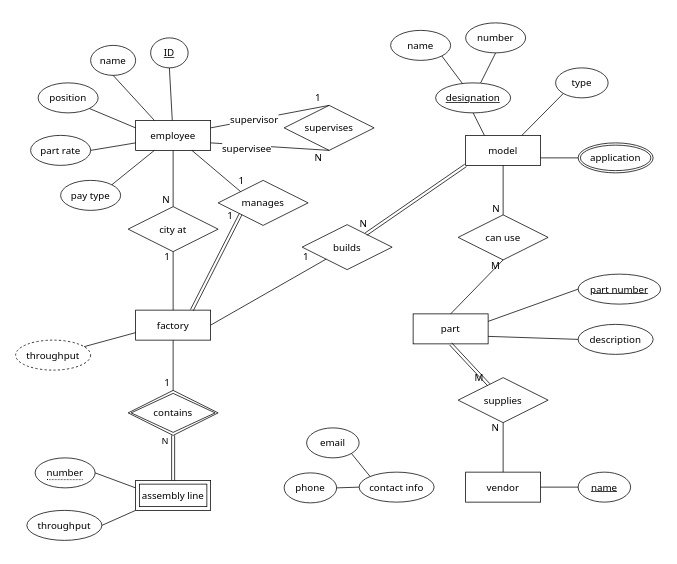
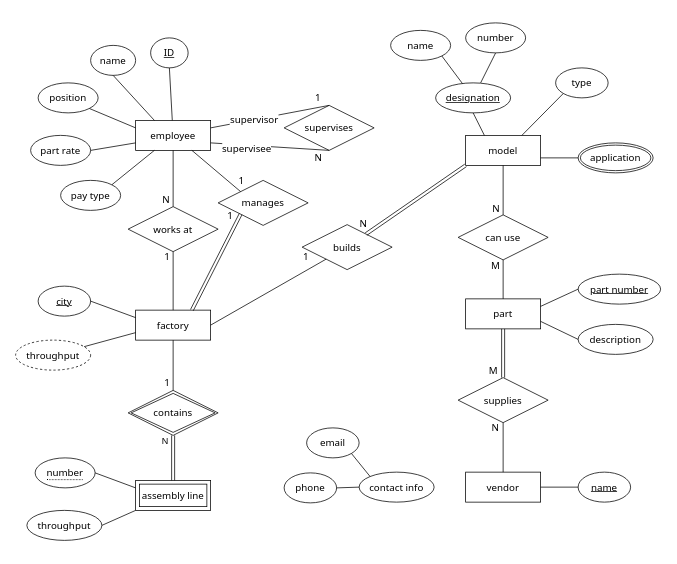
- <mxCell id="15" value="city at" style="shape=rhombus;perimeter=rhombusPerimeter;whiteSpace=wrap;html=1;align=center;fontSize=13;fontFamily=Noto Sans;fontSource=https%3A%2F%2Ffonts.googleapis.com%2Fcss%3Ffamily%3DNoto%2BSans;" parent="1" vertex="1"><mxGeometry x="170" y="275" width="120" height="60" as="geometry" /></mxCell>
+ <mxCell id="15" value="works at" style="shape=rhombus;perimeter=rhombusPerimeter;whiteSpace=wrap;html=1;align=center;fontSize=13;fontFamily=Noto Sans;fontSource=https%3A%2F%2Ffonts.googleapis.com%2Fcss%3Ffamily%3DNoto%2BSans;" parent="1" vertex="1"><mxGeometry x="170" y="275" width="120" height="60" as="geometry" /></mxCell>
+ <mxCell id="26" value="city" style="ellipse;whiteSpace=wrap;html=1;align=center;fontStyle=4;fontSize=13;fontFamily=Noto Sans;fontSource=https%3A%2F%2Ffonts.googleapis.com%2Fcss%3Ffamily%3DNoto%2BSans;" parent="1" vertex="1"><mxGeometry x="50" y="381" width="70" height="40" as="geometry" /></mxCell>
+ <mxCell id="27" value="" style="endArrow=none;html=1;rounded=0;entryX=0;entryY=0.25;entryDx=0;entryDy=0;exitX=1;exitY=0.5;exitDx=0;exitDy=0;fontSize=13;fontFamily=Noto Sans;fontSource=https%3A%2F%2Ffonts.googleapis.com%2Fcss%3Ffamily%3DNoto%2BSans;" parent="1" source="26" target="16" edge="1"><mxGeometry relative="1" as="geometry"><mxPoint x="103.284" y="495.858" as="sourcePoint" /><mxPoint x="160" y="450" as="targetPoint" /></mxGeometry></mxCell>
- <mxCell id="54" value="part" style="whiteSpace=wrap;html=1;align=center;fontSize=13;fontFamily=Noto Sans;fontSource=https%3A%2F%2Ffonts.googleapis.com%2Fcss%3Ffamily%3DNoto%2BSans;" parent="1" vertex="1"><mxGeometry x="550" y="418" width="100" height="40" as="geometry" /></mxCell>
+ <mxCell id="54" value="part" style="whiteSpace=wrap;html=1;align=center;fontSize=13;fontFamily=Noto Sans;fontSource=https%3A%2F%2Ffonts.googleapis.com%2Fcss%3Ffamily%3DNoto%2BSans;" parent="1" vertex="1"><mxGeometry x="620" y="398" width="100" height="40" as="geometry" /></mxCell>
